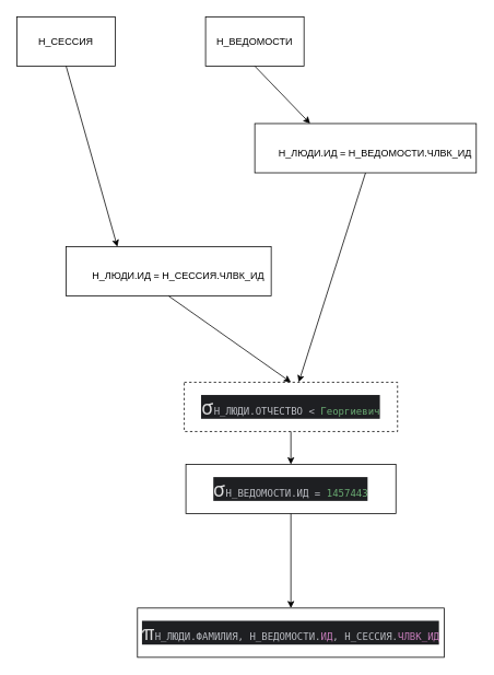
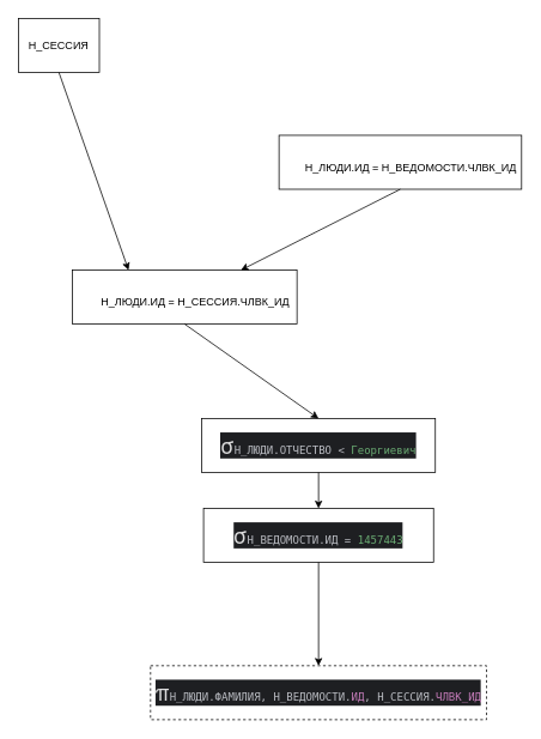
- <mxCell id="2" value="Н_СЕССИЯ" style="rounded=0;whiteSpace=wrap;html=1;" parent="1" vertex="1"><mxGeometry x="20" y="20" width="120" height="60" as="geometry" /></mxCell>
+ <mxCell id="2" value="Н_СЕССИЯ" style="rounded=0;whiteSpace=wrap;html=1;" parent="1" vertex="1"><mxGeometry x="20" y="20" width="90" height="60" as="geometry" /></mxCell>
- <mxCell id="3" value="Н_ВЕДОМОСТИ" style="rounded=0;whiteSpace=wrap;html=1;" parent="1" vertex="1"><mxGeometry x="250" y="20" width="120" height="60" as="geometry" /></mxCell>
- <mxCell id="5" value="" style="endArrow=classic;html=1;rounded=0;exitX=0.5;exitY=1;exitDx=0;exitDy=0;entryX=0.25;entryY=0;entryDx=0;entryDy=0;" parent="1" source="3" target="4" edge="1"><mxGeometry width="50" height="50" relative="1" as="geometry"><mxPoint x="330" y="300" as="sourcePoint" /><mxPoint x="380" y="250" as="targetPoint" /></mxGeometry></mxCell>
- <mxCell id="7" value="" style="endArrow=classic;html=1;rounded=0;exitX=0.5;exitY=1;exitDx=0;exitDy=0;" parent="1" source="4" target="9" edge="1"><mxGeometry width="50" height="50" relative="1" as="geometry"><mxPoint x="330" y="300" as="sourcePoint" /><mxPoint x="380" y="250" as="targetPoint" /></mxGeometry></mxCell>
+ <mxCell id="7" value="" style="endArrow=classic;html=1;rounded=0;exitX=0.5;exitY=1;exitDx=0;exitDy=0;entryX=0.75;entryY=0;entryDx=0;entryDy=0;" parent="1" source="4" target="6" edge="1"><mxGeometry width="50" height="50" relative="1" as="geometry"><mxPoint x="330" y="300" as="sourcePoint" /><mxPoint x="380" y="250" as="targetPoint" /></mxGeometry></mxCell>
- <mxCell id="9" value="&lt;div style=&quot;background-color:#1e1f22;color:#bcbec4&quot;&gt;&lt;pre style=&quot;font-family:'JetBrains Mono',monospace;font-size:9,8pt;&quot;&gt;&lt;span style=&quot;color: rgba(255, 255, 255, 0.85); font-family: &amp;quot;Helvetica Neue&amp;quot;; text-align: start; white-space: normal;&quot;&gt;&lt;font style=&quot;font-size: 24px;&quot;&gt;σ&lt;/font&gt;&lt;/span&gt;Н_ЛЮДИ.ОТЧЕСТВО &amp;lt; &lt;span style=&quot;color:#6aab73;&quot;&gt;Георгиевич&lt;/span&gt;&lt;/pre&gt;&lt;/div&gt;" style="rounded=0;whiteSpace=wrap;html=1;dashed=1;" parent="1" vertex="1"><mxGeometry x="224" y="465" width="260" height="60" as="geometry" /></mxCell>
+ <mxCell id="9" value="&lt;div style=&quot;background-color:#1e1f22;color:#bcbec4&quot;&gt;&lt;pre style=&quot;font-family:'JetBrains Mono',monospace;font-size:9,8pt;&quot;&gt;&lt;span style=&quot;color: rgba(255, 255, 255, 0.85); font-family: &amp;quot;Helvetica Neue&amp;quot;; text-align: start; white-space: normal;&quot;&gt;&lt;font style=&quot;font-size: 24px;&quot;&gt;σ&lt;/font&gt;&lt;/span&gt;Н_ЛЮДИ.ОТЧЕСТВО &amp;lt; &lt;span style=&quot;color:#6aab73;&quot;&gt;Георгиевич&lt;/span&gt;&lt;/pre&gt;&lt;/div&gt;" style="rounded=0;whiteSpace=wrap;html=1;" parent="1" vertex="1"><mxGeometry x="224" y="465" width="260" height="60" as="geometry" /></mxCell>
- <mxCell id="13" value="&lt;div style=&quot;background-color:#1e1f22;color:#bcbec4&quot;&gt;&lt;pre style=&quot;font-family:'JetBrains Mono',monospace;font-size:9,8pt;&quot;&gt;&lt;span style=&quot;color: rgba(255, 255, 255, 0.85); font-family: &amp;quot;Helvetica Neue&amp;quot;; text-align: start; white-space: normal;&quot;&gt;&lt;font style=&quot;font-size: 24px;&quot;&gt;π&lt;/font&gt;&lt;/span&gt;Н_ЛЮДИ.ФАМИЛИЯ, Н_ВЕДОМОСТИ.&lt;span style=&quot;color:#c77dbb;&quot;&gt;ИД&lt;/span&gt;, Н_СЕССИЯ.&lt;span style=&quot;color:#c77dbb;&quot;&gt;ЧЛВК_ИД&lt;/span&gt;&lt;/pre&gt;&lt;/div&gt;" style="rounded=0;whiteSpace=wrap;html=1;" parent="1" vertex="1"><mxGeometry x="167" y="740" width="374" height="60" as="geometry" /></mxCell>
+ <mxCell id="13" value="&lt;div style=&quot;background-color:#1e1f22;color:#bcbec4&quot;&gt;&lt;pre style=&quot;font-family:'JetBrains Mono',monospace;font-size:9,8pt;&quot;&gt;&lt;span style=&quot;color: rgba(255, 255, 255, 0.85); font-family: &amp;quot;Helvetica Neue&amp;quot;; text-align: start; white-space: normal;&quot;&gt;&lt;font style=&quot;font-size: 24px;&quot;&gt;π&lt;/font&gt;&lt;/span&gt;Н_ЛЮДИ.ФАМИЛИЯ, Н_ВЕДОМОСТИ.&lt;span style=&quot;color:#c77dbb;&quot;&gt;ИД&lt;/span&gt;, Н_СЕССИЯ.&lt;span style=&quot;color:#c77dbb;&quot;&gt;ЧЛВК_ИД&lt;/span&gt;&lt;/pre&gt;&lt;/div&gt;" style="rounded=0;whiteSpace=wrap;html=1;dashed=1;" parent="1" vertex="1"><mxGeometry x="167" y="740" width="374" height="60" as="geometry" /></mxCell>
